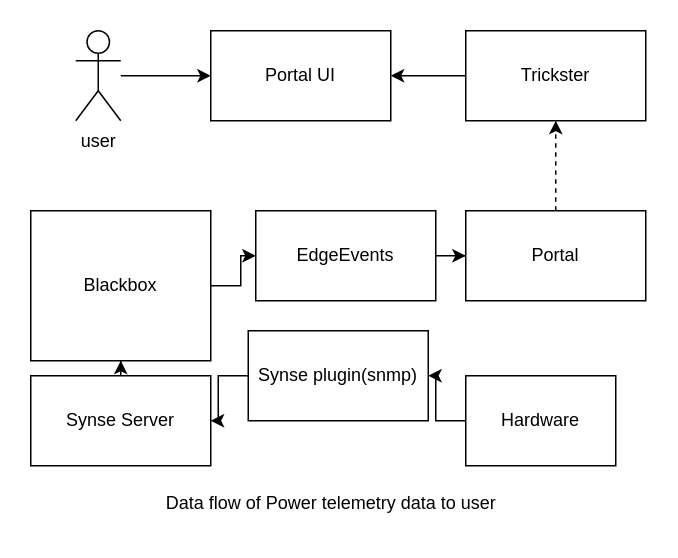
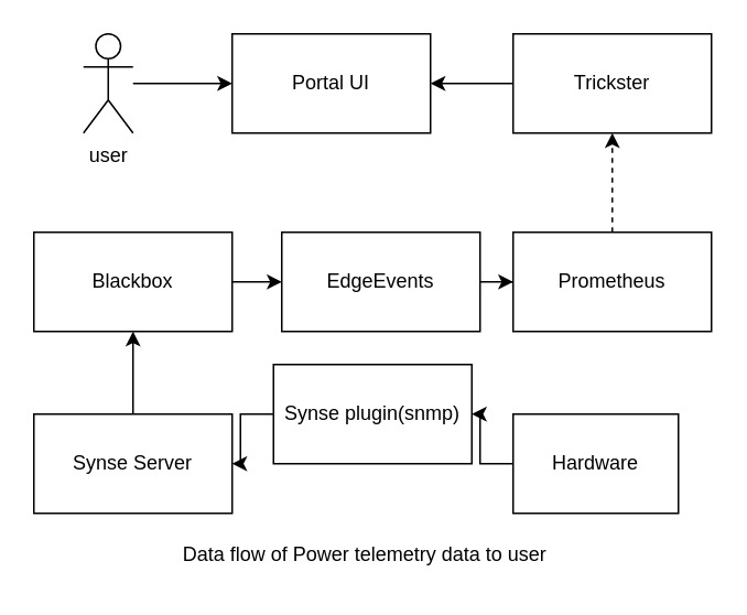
- <mxCell id="5" value="Portal" style="rounded=0;whiteSpace=wrap;html=1;" parent="1" vertex="1"><mxGeometry x="310" y="140" width="120" height="60" as="geometry" /></mxCell>
+ <mxCell id="5" value="Prometheus" style="rounded=0;whiteSpace=wrap;html=1;" parent="1" vertex="1"><mxGeometry x="310" y="140" width="120" height="60" as="geometry" /></mxCell>
- <mxCell id="15" value="Blackbox" style="rounded=0;whiteSpace=wrap;html=1;" vertex="1" parent="1"><mxGeometry x="20" y="140" width="120" height="100" as="geometry" /></mxCell>
+ <mxCell id="15" value="Blackbox" style="rounded=0;whiteSpace=wrap;html=1;" vertex="1" parent="1"><mxGeometry x="20" y="140" width="120" height="60" as="geometry" /></mxCell>
